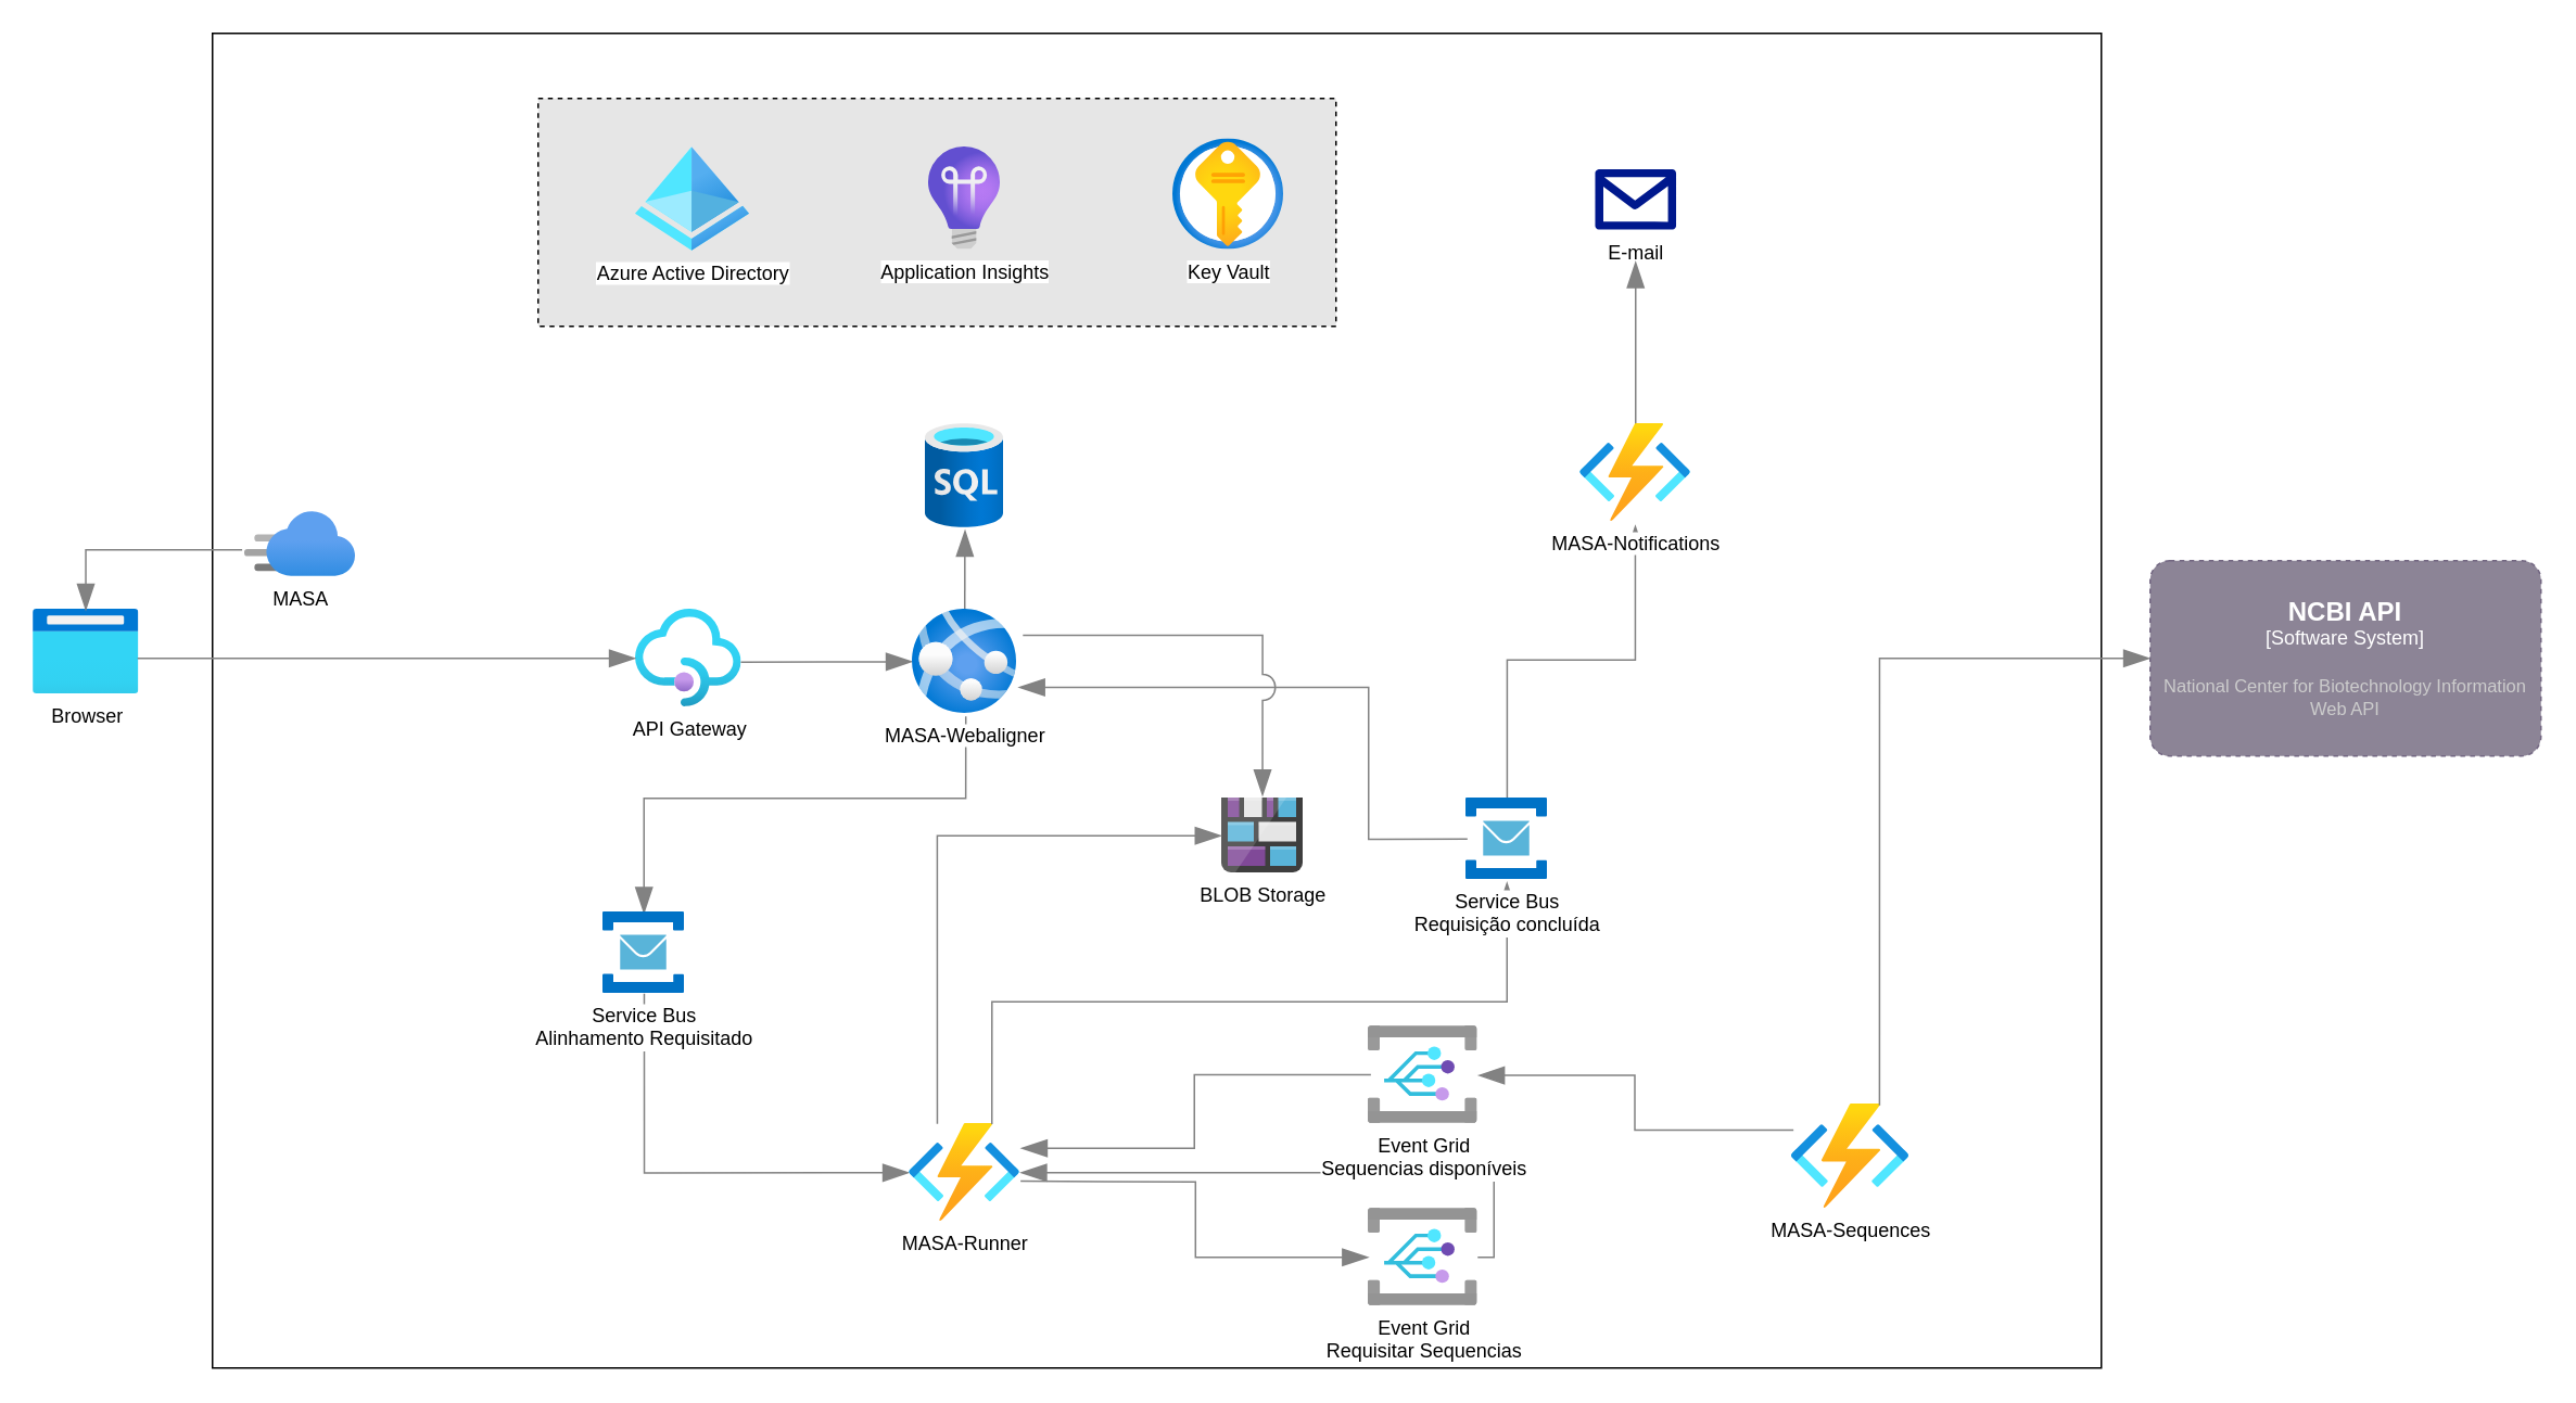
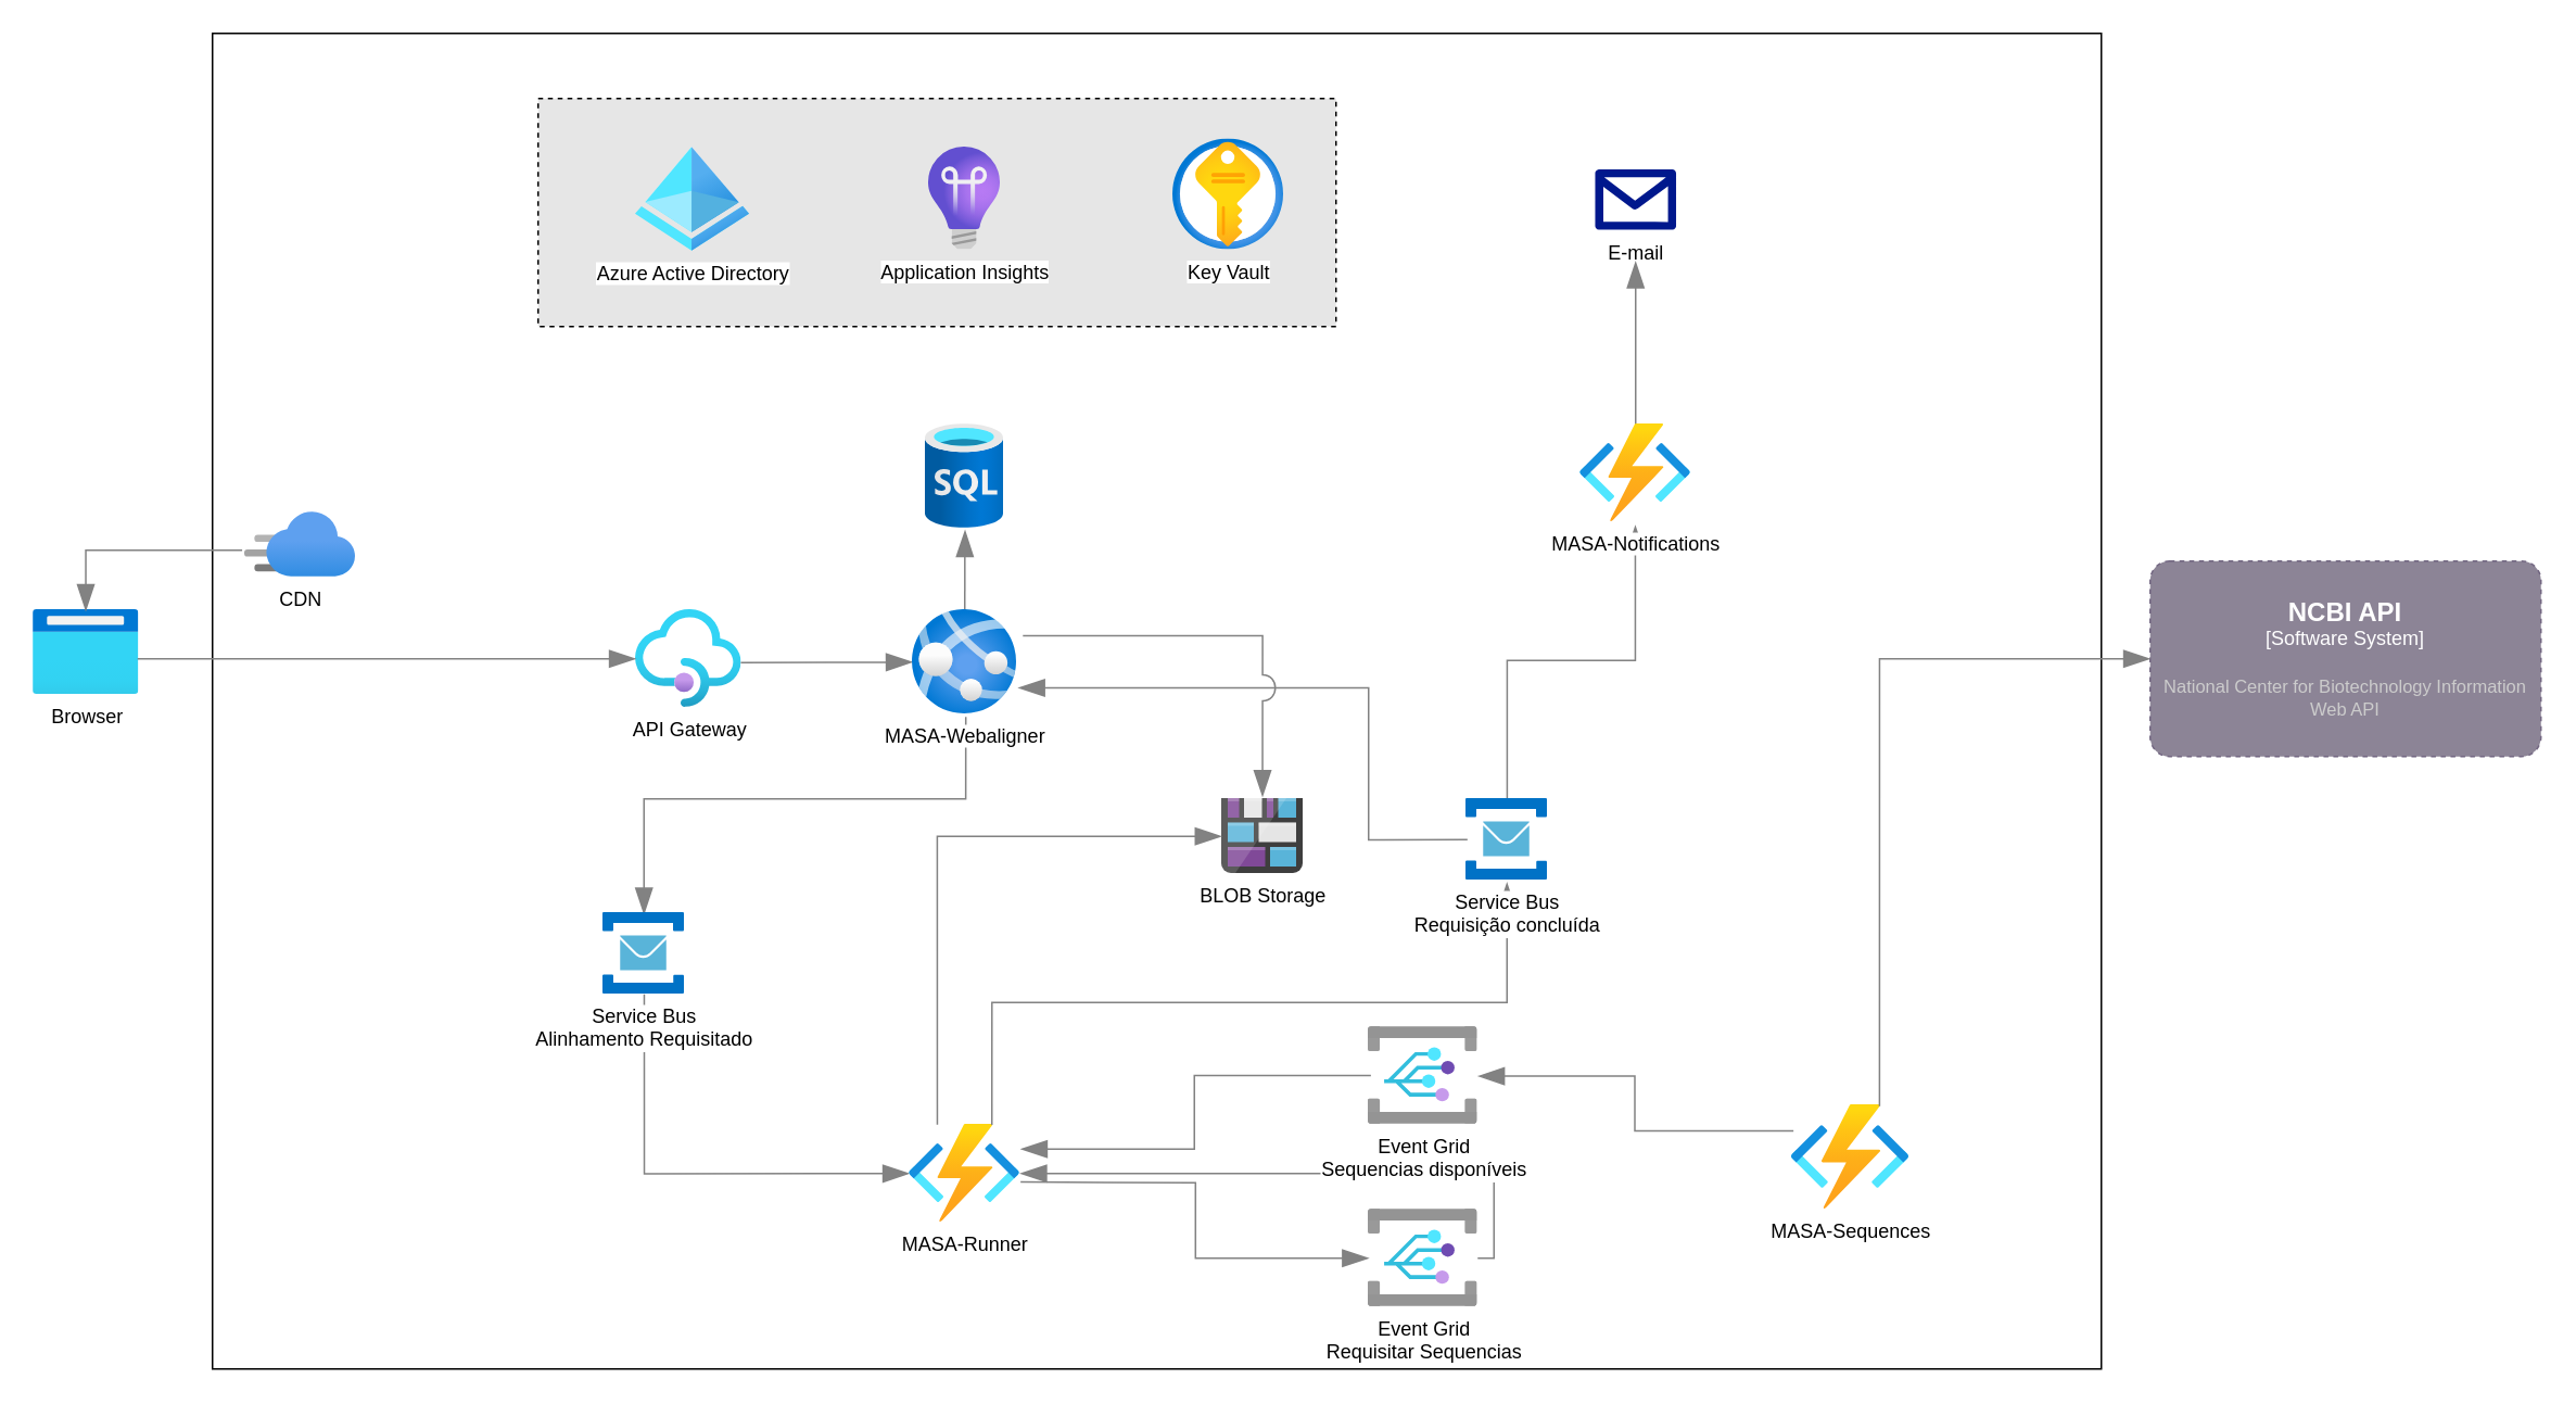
- <mxCell id="7" value="MASA" style="aspect=fixed;html=1;points=[];align=center;image;fontSize=12;image=img/lib/azure2/app_services/CDN_Profiles.svg;" vertex="1" parent="1"><mxGeometry x="150" y="314" width="68" height="40" as="geometry" /></mxCell>
+ <mxCell id="7" value="CDN" style="aspect=fixed;html=1;points=[];align=center;image;fontSize=12;image=img/lib/azure2/app_services/CDN_Profiles.svg;" vertex="1" parent="1"><mxGeometry x="150" y="314" width="68" height="40" as="geometry" /></mxCell>
